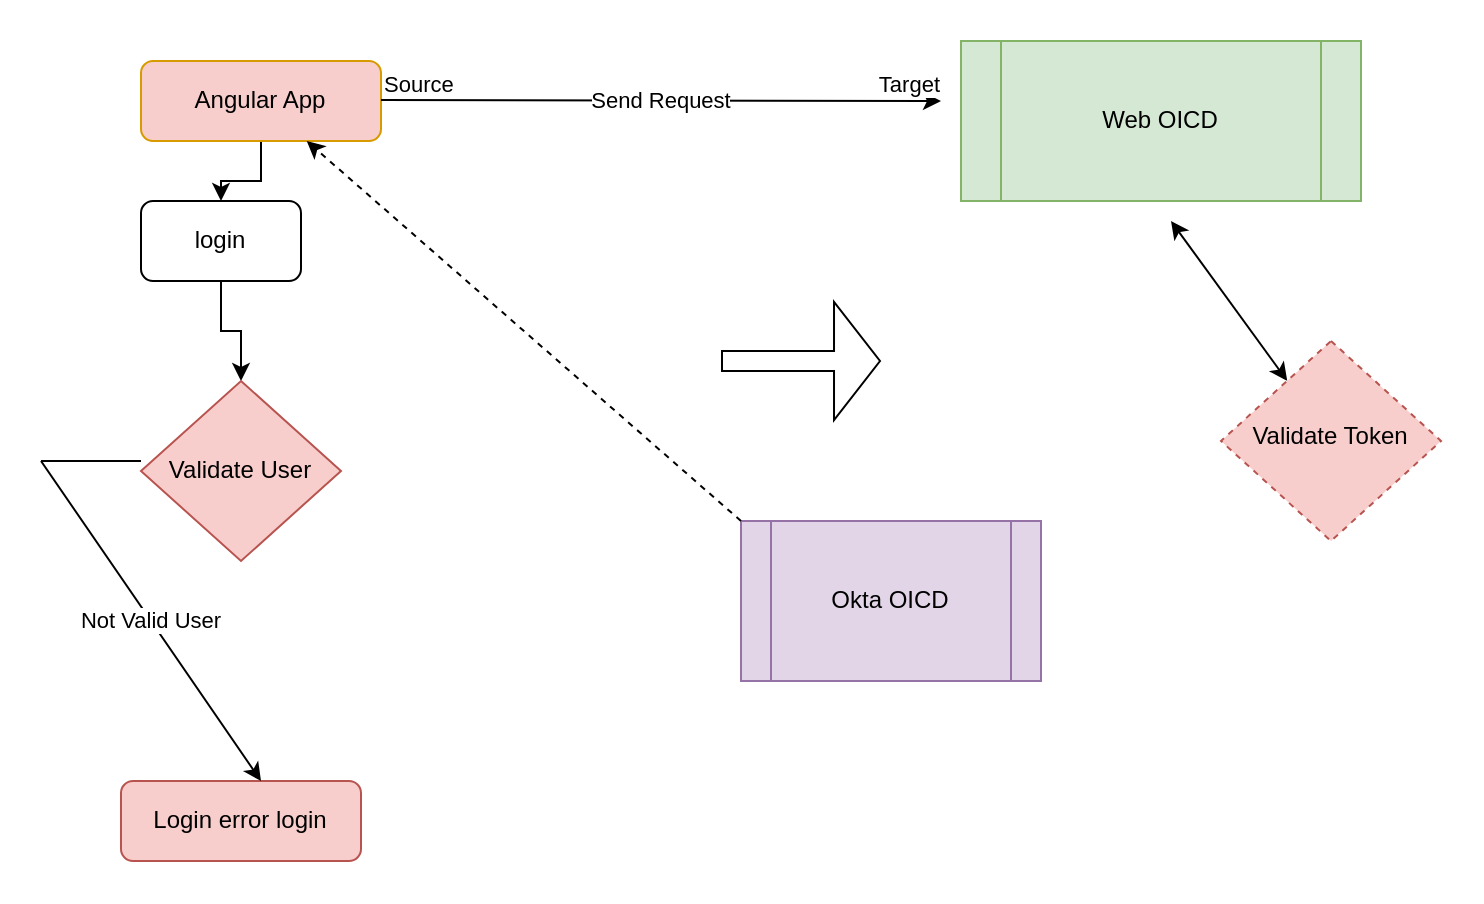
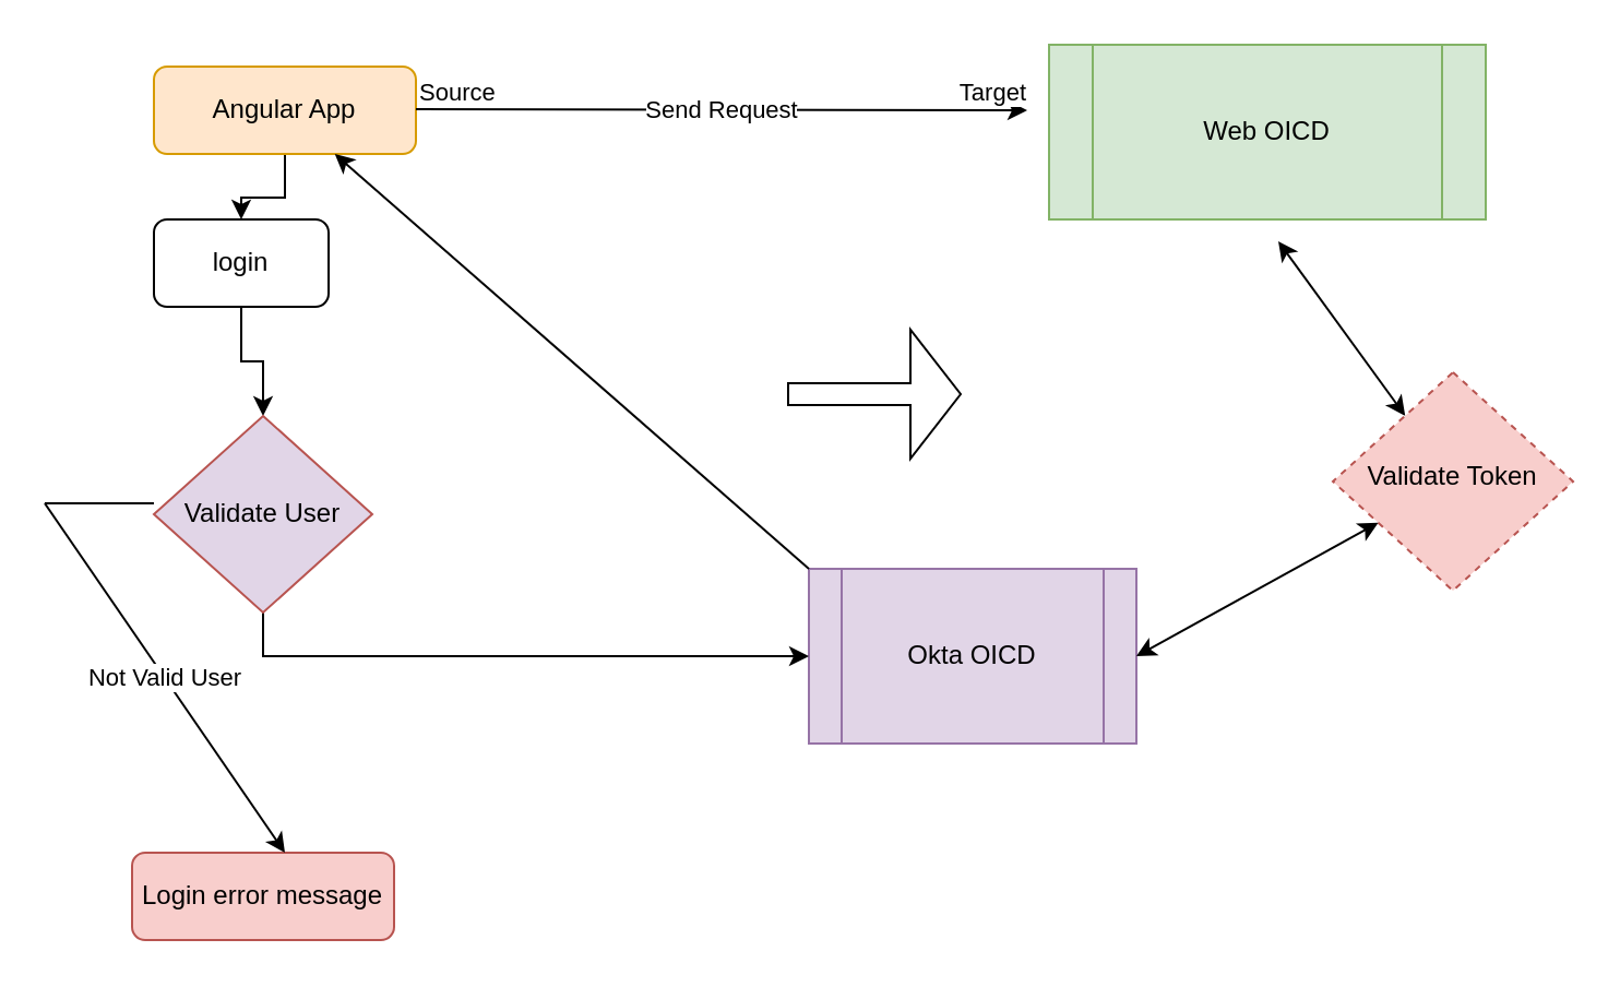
- <mxCell id="3" value="Angular App&lt;br&gt;" style="rounded=1;whiteSpace=wrap;html=1;fontSize=12;glass=0;strokeWidth=1;shadow=0;fillColor=#f8cecc;strokeColor=#d79b00;" parent="1" vertex="1"><mxGeometry x="70" y="30" width="120" height="40" as="geometry" /></mxCell>
+ <mxCell id="3" value="Angular App&lt;br&gt;" style="rounded=1;whiteSpace=wrap;html=1;fontSize=12;glass=0;strokeWidth=1;shadow=0;fillColor=#ffe6cc;strokeColor=#d79b00;" parent="1" vertex="1"><mxGeometry x="70" y="30" width="120" height="40" as="geometry" /></mxCell>
- <mxCell id="21" value="" style="endArrow=classic;html=1;rounded=0;exitX=0;exitY=0;exitDx=0;exitDy=0;dashed=1;" edge="1" parent="1" source="7" target="3"><mxGeometry width="50" height="50" relative="1" as="geometry"><mxPoint x="400" y="210" as="sourcePoint" /><mxPoint x="450" y="160" as="targetPoint" /></mxGeometry></mxCell>
+ <mxCell id="21" value="" style="endArrow=classic;html=1;rounded=0;exitX=0;exitY=0;exitDx=0;exitDy=0;" edge="1" parent="1" source="7" target="3"><mxGeometry width="50" height="50" relative="1" as="geometry"><mxPoint x="400" y="210" as="sourcePoint" /><mxPoint x="450" y="160" as="targetPoint" /></mxGeometry></mxCell>
- <mxCell id="13" value="Validate User" style="rhombus;whiteSpace=wrap;html=1;fillColor=#f8cecc;strokeColor=#b85450;" vertex="1" parent="1"><mxGeometry x="70" y="190" width="100" height="90" as="geometry" /></mxCell>
+ <mxCell id="13" value="Validate User" style="rhombus;whiteSpace=wrap;html=1;fillColor=#e1d5e7;strokeColor=#b85450;" vertex="1" parent="1"><mxGeometry x="70" y="190" width="100" height="90" as="geometry" /></mxCell>
+ <mxCell id="8" value="" style="endArrow=classic;startArrow=classic;html=1;rounded=0;exitX=1;exitY=0.5;exitDx=0;exitDy=0;" edge="1" parent="1" source="7" target="4"><mxGeometry width="50" height="50" relative="1" as="geometry"><mxPoint x="424" y="335" as="sourcePoint" /><mxPoint x="474" y="285" as="targetPoint" /></mxGeometry></mxCell>
+ <mxCell id="12" value="" style="edgeStyle=orthogonalEdgeStyle;rounded=0;orthogonalLoop=1;jettySize=auto;html=1;exitX=0.5;exitY=1;exitDx=0;exitDy=0;entryX=0;entryY=0.5;entryDx=0;entryDy=0;" edge="1" parent="1" source="13" target="7"><mxGeometry relative="1" as="geometry" /></mxCell>
- <mxCell id="5" value="Login error login" style="rounded=1;whiteSpace=wrap;html=1;fontSize=12;glass=0;strokeWidth=1;shadow=0;fillColor=#f8cecc;strokeColor=#b85450;" parent="1" vertex="1"><mxGeometry x="60" y="390" width="120" height="40" as="geometry" /></mxCell>
+ <mxCell id="5" value="Login error message" style="rounded=1;whiteSpace=wrap;html=1;fontSize=12;glass=0;strokeWidth=1;shadow=0;fillColor=#f8cecc;strokeColor=#b85450;" parent="1" vertex="1"><mxGeometry x="60" y="390" width="120" height="40" as="geometry" /></mxCell>
